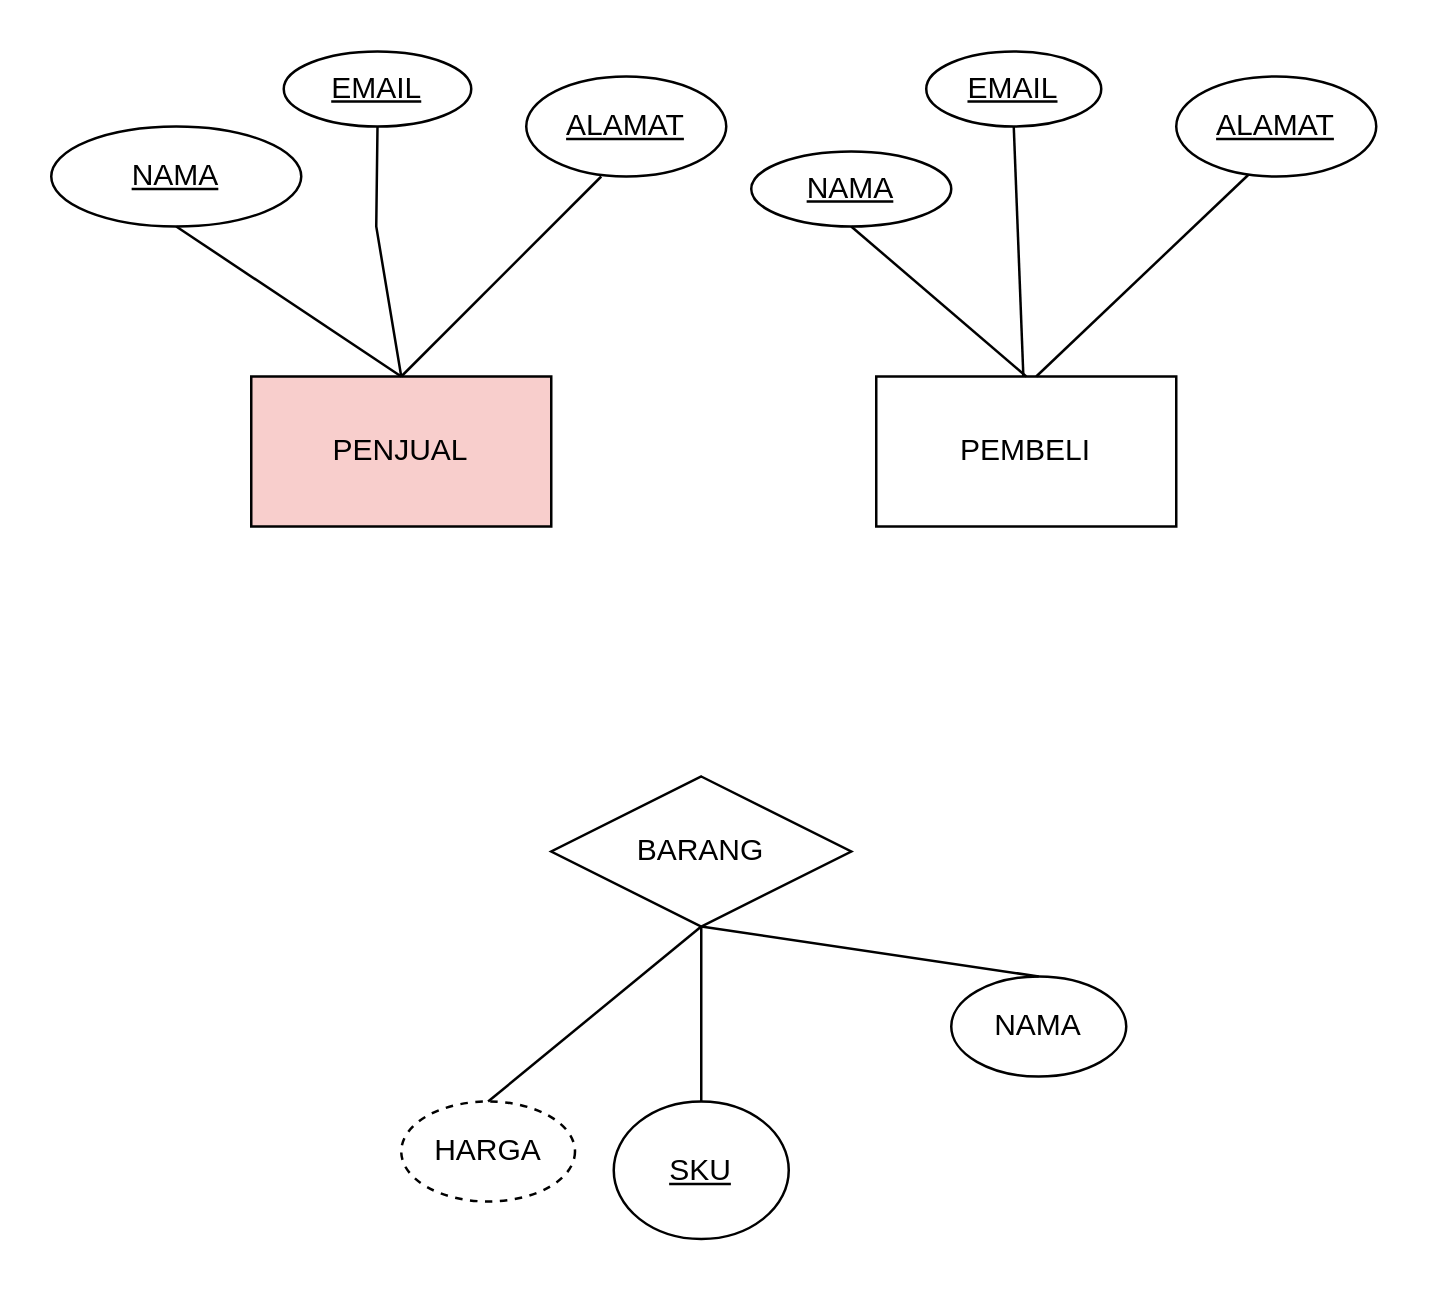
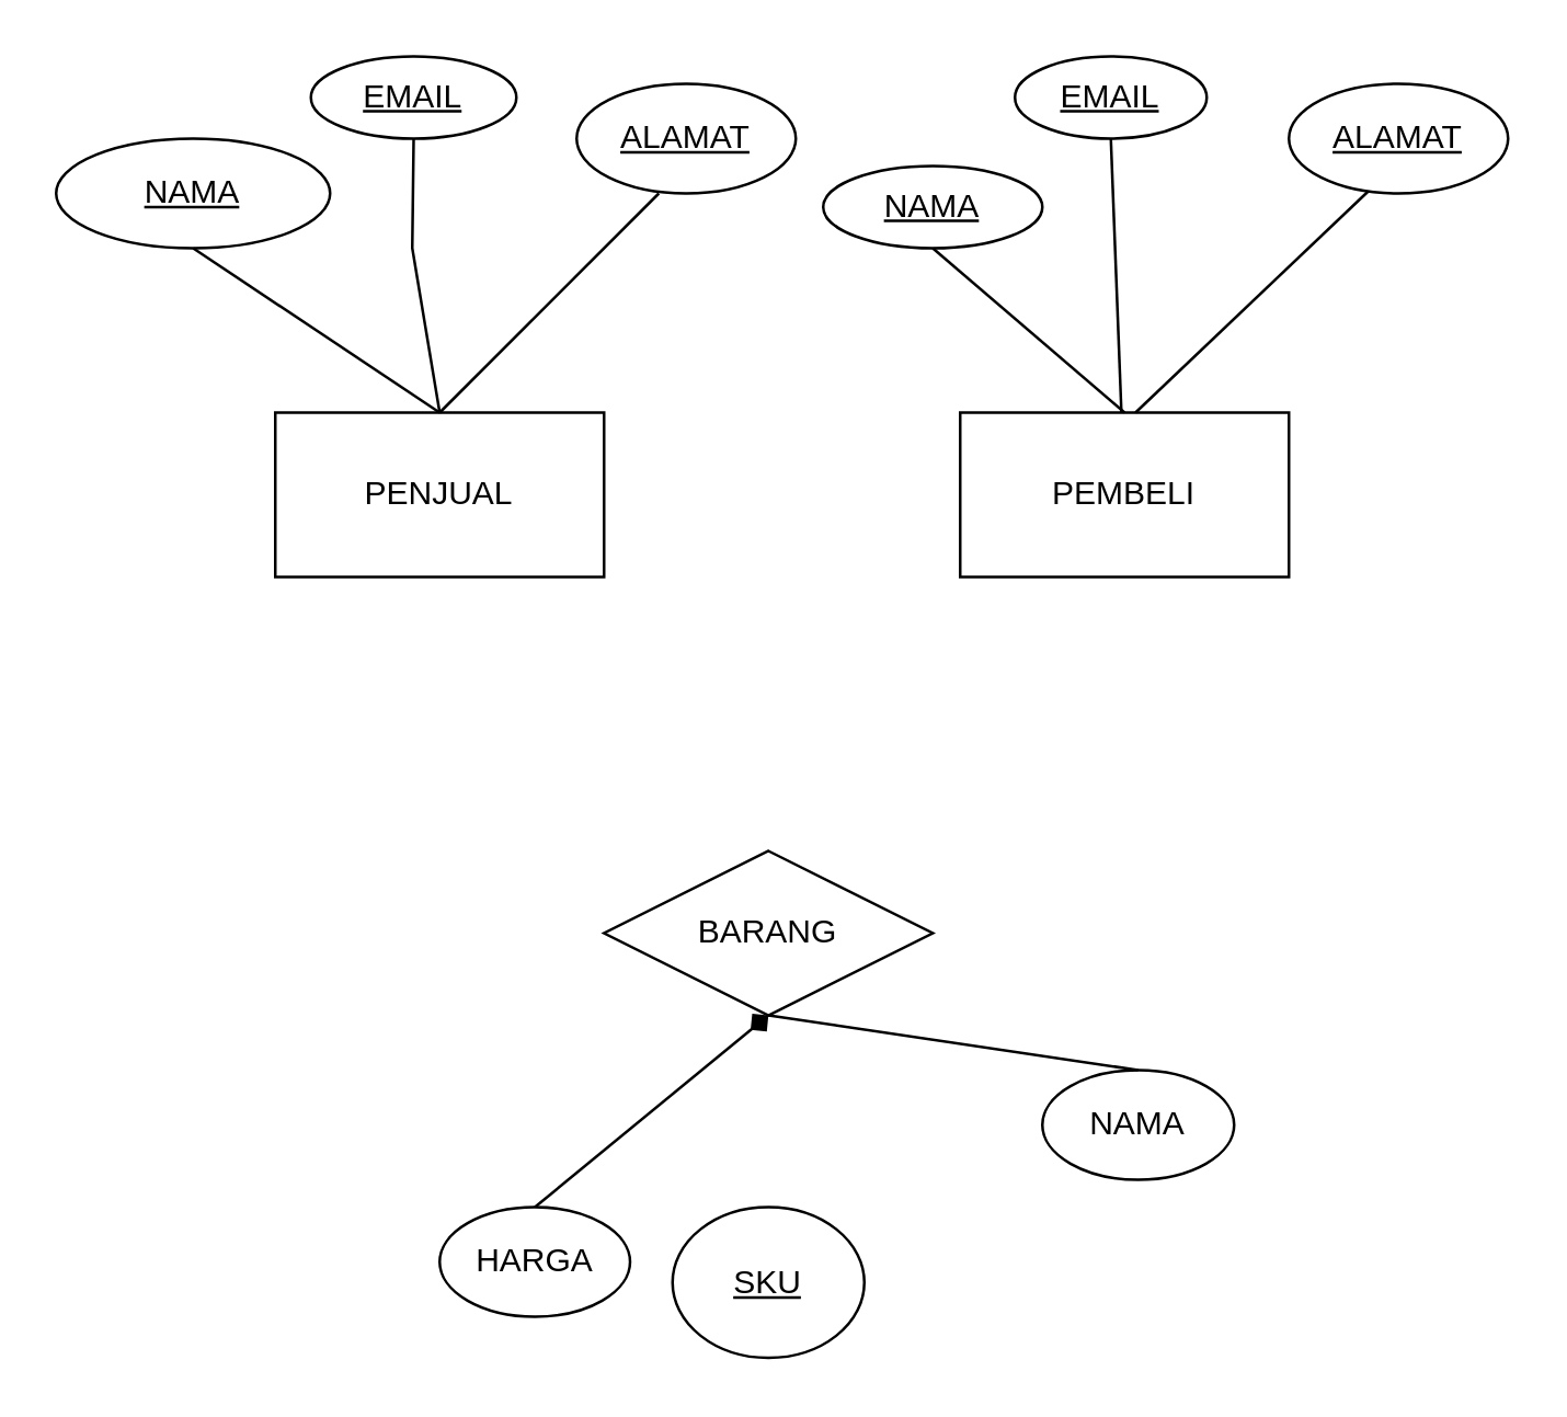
- <mxCell id="2" value="PENJUAL" style="rounded=0;whiteSpace=wrap;html=1;fillColor=#f8cecc;" vertex="1" parent="1"><mxGeometry x="100" y="150" width="120" height="60" as="geometry" /></mxCell>
+ <mxCell id="2" value="PENJUAL" style="rounded=0;whiteSpace=wrap;html=1;" vertex="1" parent="1"><mxGeometry x="100" y="150" width="120" height="60" as="geometry" /></mxCell>
- <mxCell id="20" value="" style="endArrow=none;html=1;rounded=0;entryX=0.5;entryY=1;entryDx=0;entryDy=0;exitX=0.5;exitY=0;exitDx=0;exitDy=0;" edge="1" parent="1" source="19" target="6"><mxGeometry width="50" height="50" relative="1" as="geometry"><mxPoint x="245" y="450" as="sourcePoint" /><mxPoint x="148" y="380" as="targetPoint" /><Array as="points" /></mxGeometry></mxCell>
+ <mxCell id="20" value="" style="endArrow=diamond;html=1;rounded=0;entryX=0.5;entryY=1;entryDx=0;entryDy=0;exitX=0.5;exitY=0;exitDx=0;exitDy=0;" edge="1" parent="1" source="19" target="6"><mxGeometry width="50" height="50" relative="1" as="geometry"><mxPoint x="245" y="450" as="sourcePoint" /><mxPoint x="148" y="380" as="targetPoint" /><Array as="points" /></mxGeometry></mxCell>
- <mxCell id="8" value="" style="endArrow=none;html=1;rounded=0;entryX=0.5;entryY=1;entryDx=0;entryDy=0;exitX=0.5;exitY=0;exitDx=0;exitDy=0;" edge="1" parent="1" source="7" target="6"><mxGeometry width="50" height="50" relative="1" as="geometry"><mxPoint x="380" y="380" as="sourcePoint" /><mxPoint x="430" y="330" as="targetPoint" /><Array as="points" /></mxGeometry></mxCell>
- <mxCell id="19" value="HARGA" style="ellipse;whiteSpace=wrap;html=1;dashed=1;" vertex="1" parent="1"><mxGeometry x="160" y="440" width="69.5" height="40" as="geometry" /></mxCell>
+ <mxCell id="19" value="HARGA" style="ellipse;whiteSpace=wrap;html=1;" vertex="1" parent="1"><mxGeometry x="160" y="440" width="69.5" height="40" as="geometry" /></mxCell>
